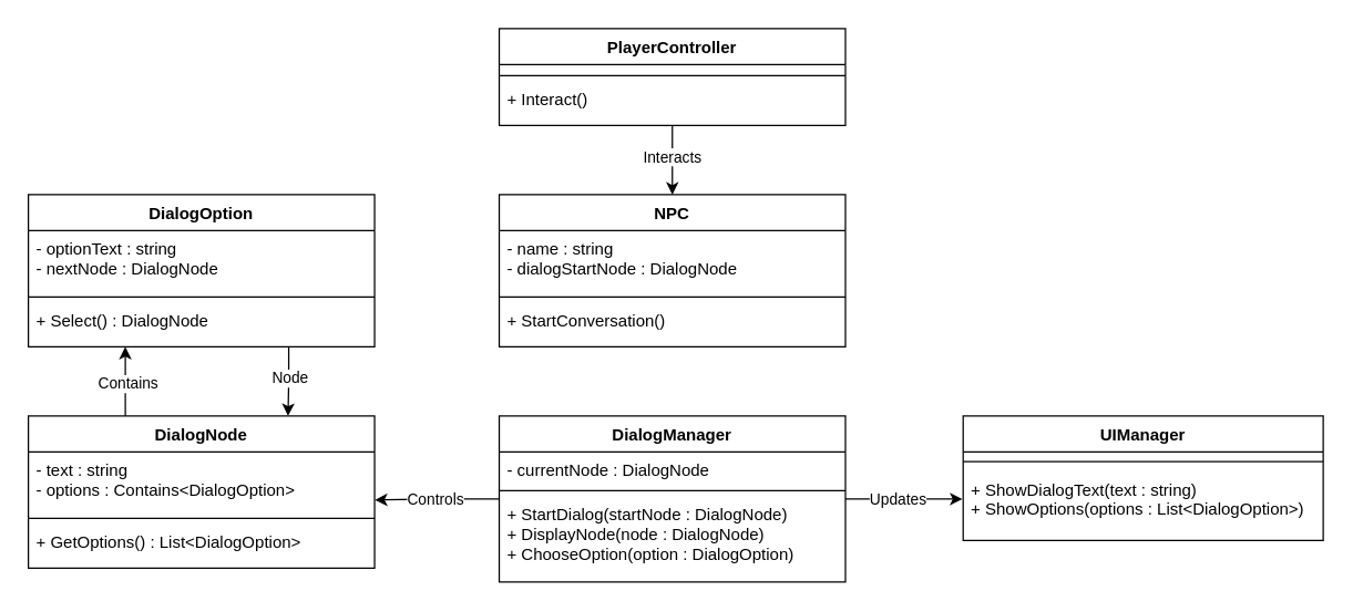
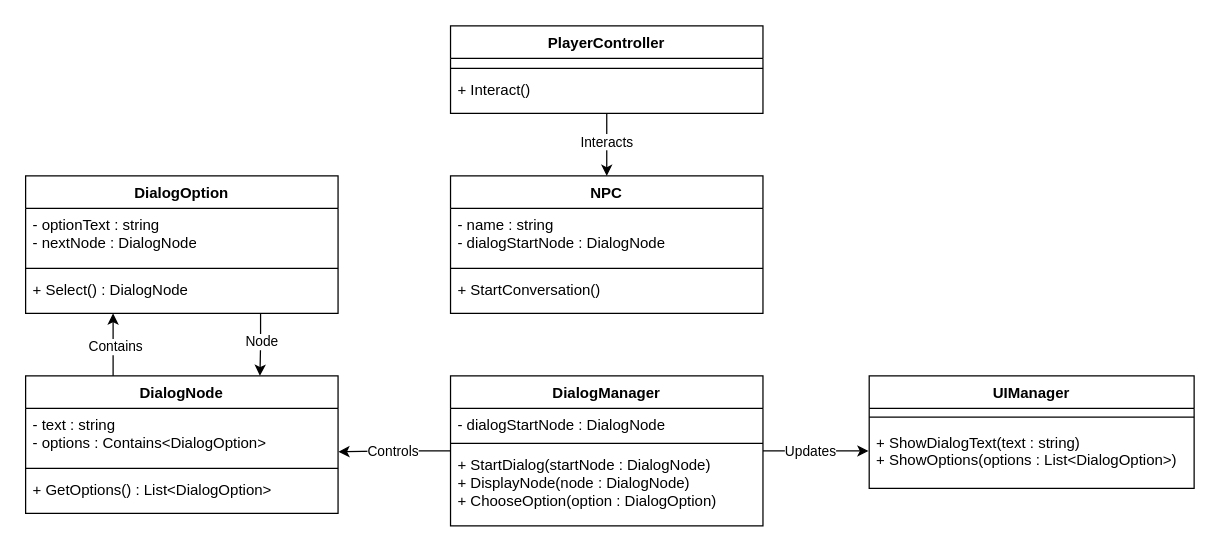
- <mxCell id="15" value="&lt;div&gt;- currentNode : DialogNode&lt;/div&gt;" style="text;strokeColor=none;fillColor=none;align=left;verticalAlign=top;spacingLeft=4;spacingRight=4;overflow=hidden;rotatable=0;points=[[0,0.5],[1,0.5]];portConstraint=eastwest;whiteSpace=wrap;html=1;" vertex="1" parent="14"><mxGeometry y="26" width="250" height="24" as="geometry" /></mxCell>
+ <mxCell id="15" value="&lt;div&gt;- dialogStartNode : DialogNode&lt;/div&gt;" style="text;strokeColor=none;fillColor=none;align=left;verticalAlign=top;spacingLeft=4;spacingRight=4;overflow=hidden;rotatable=0;points=[[0,0.5],[1,0.5]];portConstraint=eastwest;whiteSpace=wrap;html=1;" vertex="1" parent="14"><mxGeometry y="26" width="250" height="24" as="geometry" /></mxCell>
